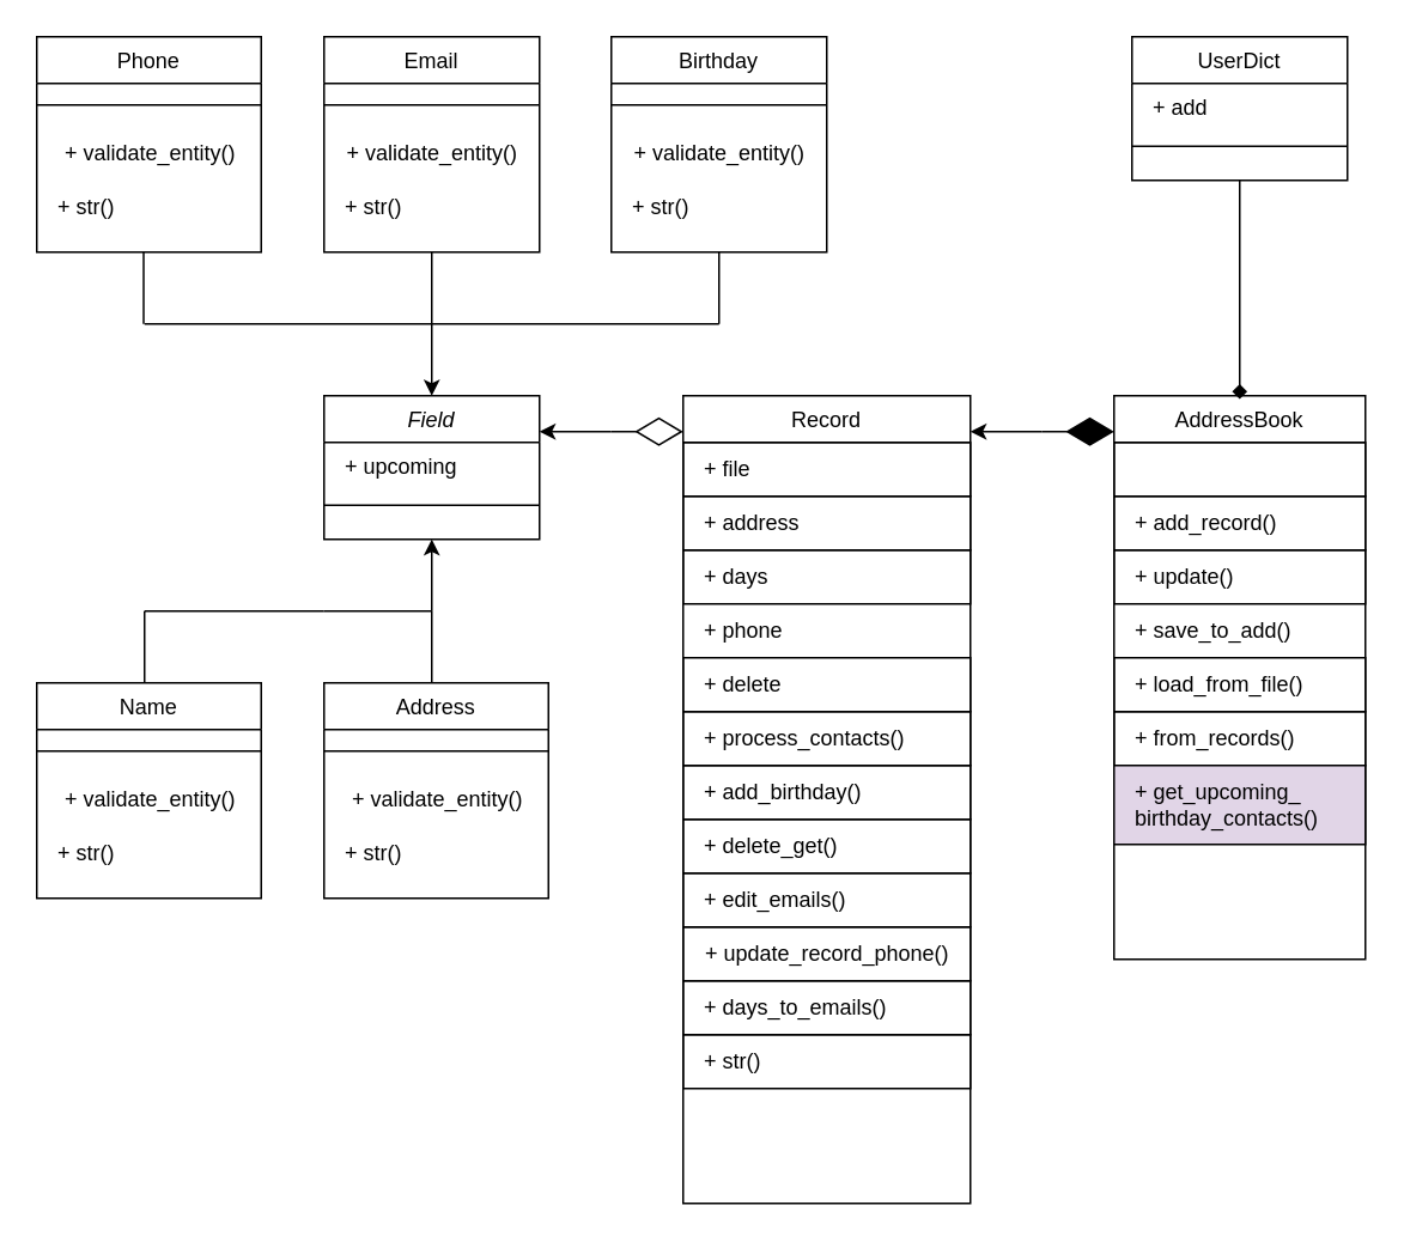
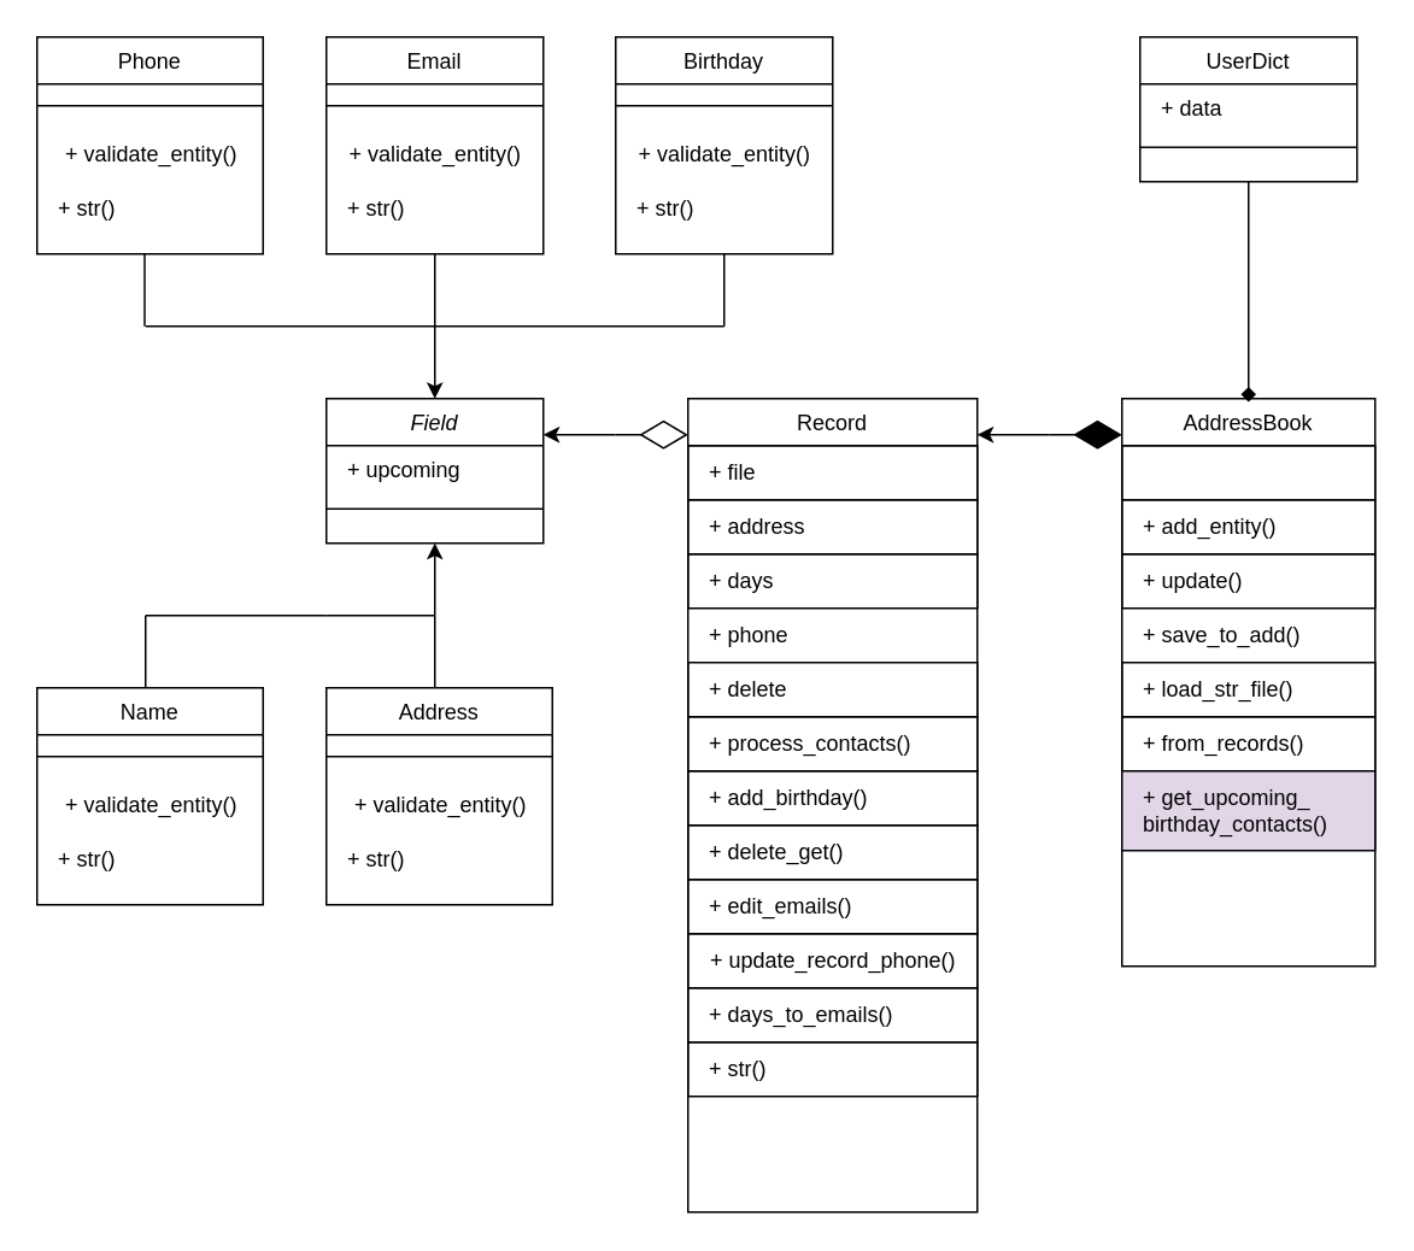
- <mxCell id="37" value="+ add" style="text;align=left;verticalAlign=top;spacingLeft=10;spacingRight=4;overflow=hidden;rotatable=0;points=[[0,0.5],[1,0.5]];portConstraint=eastwest;rounded=0;shadow=0;html=0;" parent="36" vertex="1"><mxGeometry y="26" width="120" height="26" as="geometry" /></mxCell>
+ <mxCell id="37" value="+ data" style="text;align=left;verticalAlign=top;spacingLeft=10;spacingRight=4;overflow=hidden;rotatable=0;points=[[0,0.5],[1,0.5]];portConstraint=eastwest;rounded=0;shadow=0;html=0;" parent="36" vertex="1"><mxGeometry y="26" width="120" height="26" as="geometry" /></mxCell>
- <mxCell id="29" value="+ add_record()" style="text;html=1;align=left;verticalAlign=middle;resizable=0;points=[];autosize=1;strokeColor=default;fillColor=none;spacingLeft=10;" parent="27" vertex="1"><mxGeometry y="56" width="140" height="30" as="geometry" /></mxCell>
+ <mxCell id="29" value="+ add_entity()" style="text;html=1;align=left;verticalAlign=middle;resizable=0;points=[];autosize=1;strokeColor=default;fillColor=none;spacingLeft=10;" parent="27" vertex="1"><mxGeometry y="56" width="140" height="30" as="geometry" /></mxCell>
- <mxCell id="32" value="+ load_from_file()" style="text;html=1;align=left;verticalAlign=middle;resizable=0;points=[];autosize=1;strokeColor=default;fillColor=none;spacingLeft=10;" parent="27" vertex="1"><mxGeometry y="146" width="140" height="30" as="geometry" /></mxCell>
+ <mxCell id="32" value="+ load_str_file()" style="text;html=1;align=left;verticalAlign=middle;resizable=0;points=[];autosize=1;strokeColor=default;fillColor=none;spacingLeft=10;" parent="27" vertex="1"><mxGeometry y="146" width="140" height="30" as="geometry" /></mxCell>
